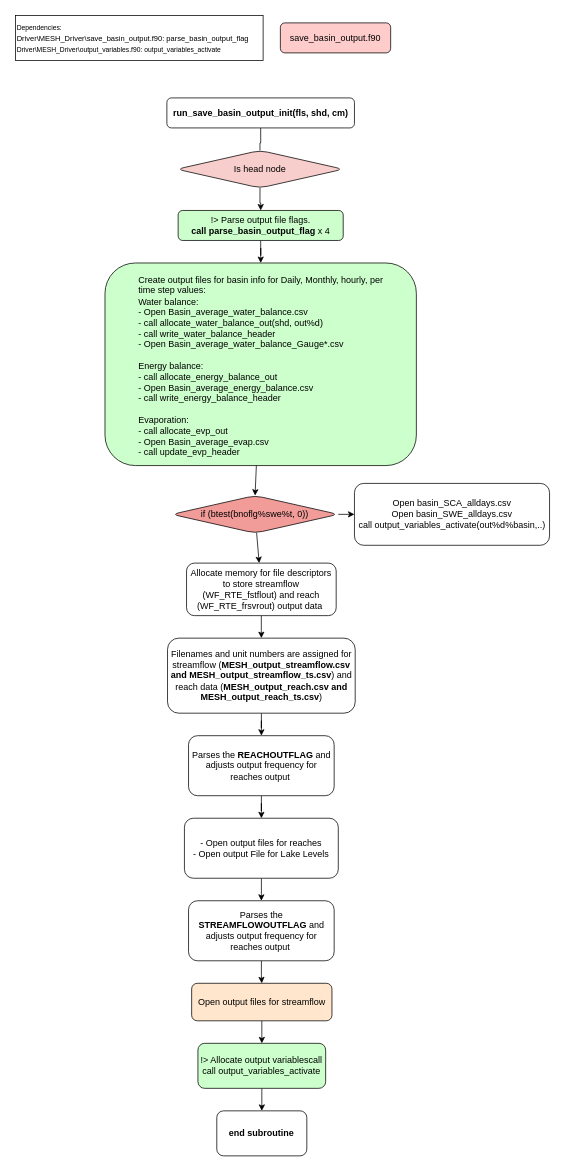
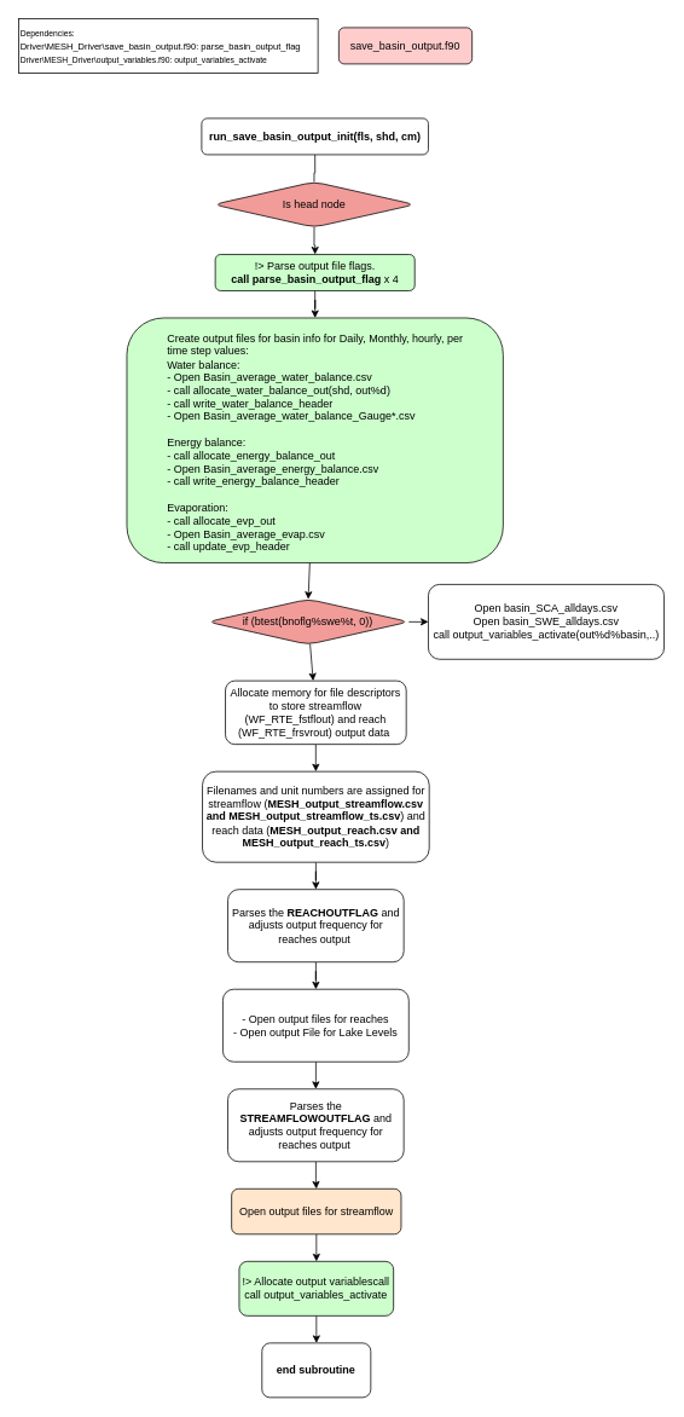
- <mxCell id="7" value="&lt;span style=&quot;font-weight: normal;&quot;&gt;Is head node&lt;/span&gt;" style="rhombus;whiteSpace=wrap;html=1;rounded=1;fontStyle=1;fillColor=#f8cecc;" parent="1" vertex="1"><mxGeometry x="234.94" y="200" width="221.81" height="50" as="geometry" /></mxCell>
+ <mxCell id="7" value="&lt;span style=&quot;font-weight: normal;&quot;&gt;Is head node&lt;/span&gt;" style="rhombus;whiteSpace=wrap;html=1;rounded=1;fontStyle=1;fillColor=#F19C99;" parent="1" vertex="1"><mxGeometry x="234.94" y="200" width="221.81" height="50" as="geometry" /></mxCell>
